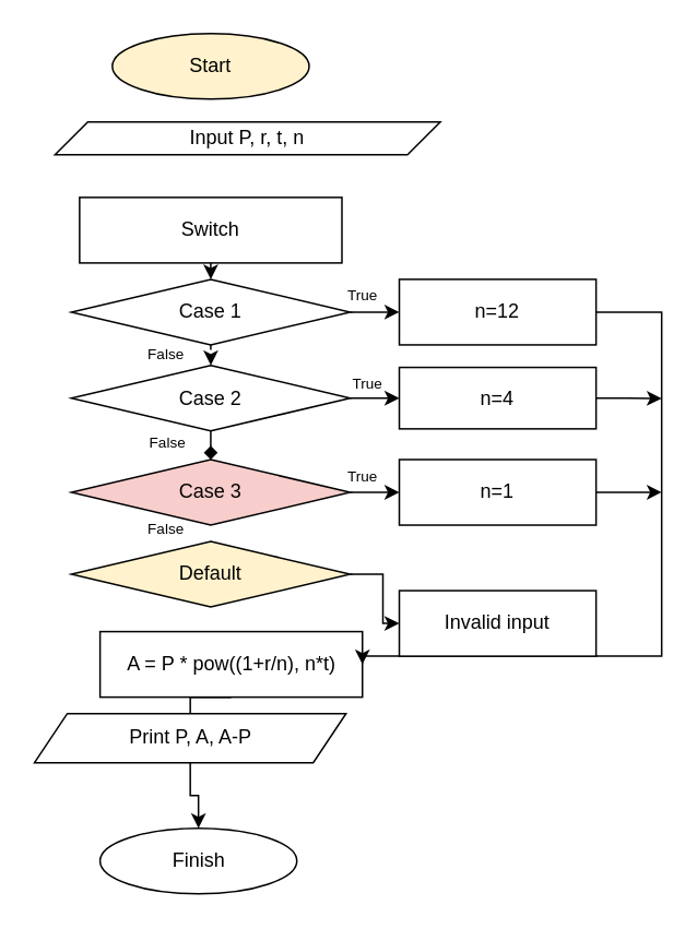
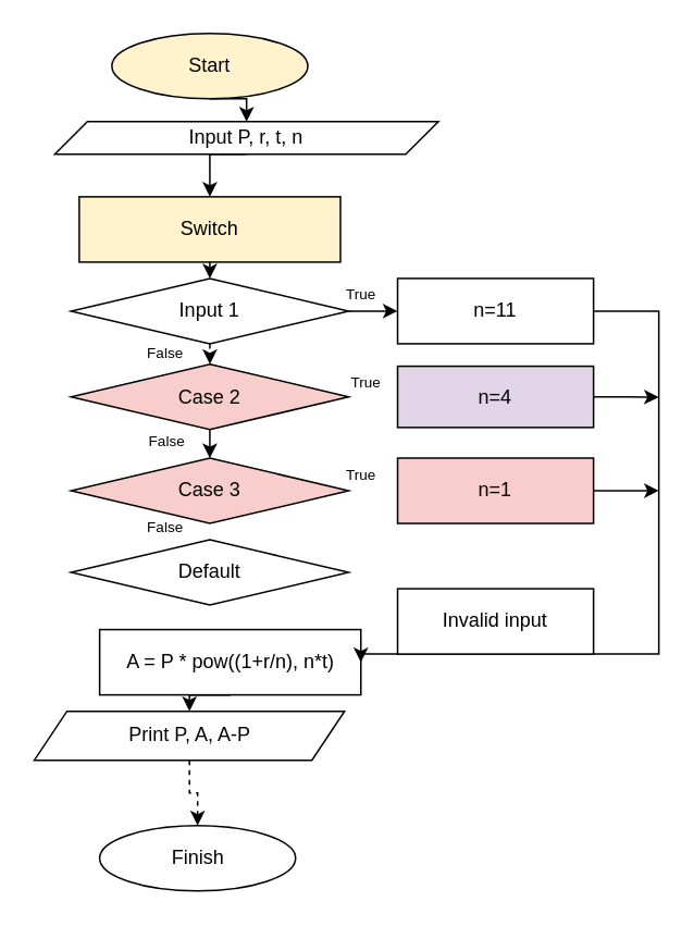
+ <mxCell id="2" style="edgeStyle=orthogonalEdgeStyle;rounded=0;orthogonalLoop=1;jettySize=auto;html=1;exitX=0.5;exitY=1;exitDx=0;exitDy=0;entryX=0.5;entryY=0;entryDx=0;entryDy=0;" parent="1" source="3" target="5" edge="1"><mxGeometry relative="1" as="geometry" /></mxCell>
+ <mxCell id="4" style="edgeStyle=orthogonalEdgeStyle;rounded=0;orthogonalLoop=1;jettySize=auto;html=1;exitX=0.5;exitY=1;exitDx=0;exitDy=0;entryX=0.5;entryY=0;entryDx=0;entryDy=0;" parent="1" source="5" target="30" edge="1"><mxGeometry relative="1" as="geometry" /></mxCell>
- <mxCell id="30" value="Switch" style="rounded=0;whiteSpace=wrap;html=1;" parent="1" vertex="1"><mxGeometry x="48" y="120" width="160" height="40" as="geometry" /></mxCell>
+ <mxCell id="30" value="Switch" style="rounded=0;whiteSpace=wrap;html=1;fillColor=#fff2cc;" parent="1" vertex="1"><mxGeometry x="48" y="120" width="160" height="40" as="geometry" /></mxCell>
- <mxCell id="11" value="Case 1" style="rhombus;whiteSpace=wrap;html=1;" parent="1" vertex="1"><mxGeometry x="43" y="170" width="170" height="40" as="geometry" /></mxCell>
+ <mxCell id="11" value="Input 1" style="rhombus;whiteSpace=wrap;html=1;" parent="1" vertex="1"><mxGeometry x="43" y="170" width="170" height="40" as="geometry" /></mxCell>
- <mxCell id="13" value="n=12" style="rounded=0;whiteSpace=wrap;html=1;" parent="1" vertex="1"><mxGeometry x="243" y="170" width="120" height="40" as="geometry" /></mxCell>
+ <mxCell id="13" value="n=11" style="rounded=0;whiteSpace=wrap;html=1;" parent="1" vertex="1"><mxGeometry x="243" y="170" width="120" height="40" as="geometry" /></mxCell>
- <mxCell id="21" value="Case 2" style="rhombus;whiteSpace=wrap;html=1;" parent="1" vertex="1"><mxGeometry x="43" y="222.5" width="170" height="40" as="geometry" /></mxCell>
+ <mxCell id="21" value="Case 2" style="rhombus;whiteSpace=wrap;html=1;fillColor=#f8cecc;" parent="1" vertex="1"><mxGeometry x="43" y="222.5" width="170" height="40" as="geometry" /></mxCell>
- <mxCell id="20" style="edgeStyle=orthogonalEdgeStyle;rounded=0;orthogonalLoop=1;jettySize=auto;html=1;exitX=1;exitY=0.5;exitDx=0;exitDy=0;entryX=0;entryY=0.5;entryDx=0;entryDy=0;" parent="1" source="21" target="15" edge="1"><mxGeometry relative="1" as="geometry" /></mxCell>
- <mxCell id="15" value="n=4" style="rounded=0;whiteSpace=wrap;html=1;" parent="1" vertex="1"><mxGeometry x="243" y="223.75" width="120" height="37.5" as="geometry" /></mxCell>
+ <mxCell id="15" value="n=4" style="rounded=0;whiteSpace=wrap;html=1;fillColor=#e1d5e7;" parent="1" vertex="1"><mxGeometry x="243" y="223.75" width="120" height="37.5" as="geometry" /></mxCell>
- <mxCell id="19" style="edgeStyle=orthogonalEdgeStyle;rounded=0;orthogonalLoop=1;jettySize=auto;html=1;exitX=0.5;exitY=1;exitDx=0;exitDy=0;entryX=0.5;entryY=0;entryDx=0;entryDy=0;endArrow=diamond;" parent="1" source="21" target="25" edge="1"><mxGeometry relative="1" as="geometry" /></mxCell>
+ <mxCell id="19" style="edgeStyle=orthogonalEdgeStyle;rounded=0;orthogonalLoop=1;jettySize=auto;html=1;exitX=0.5;exitY=1;exitDx=0;exitDy=0;entryX=0.5;entryY=0;entryDx=0;entryDy=0;" parent="1" source="21" target="25" edge="1"><mxGeometry relative="1" as="geometry" /></mxCell>
- <mxCell id="24" style="edgeStyle=orthogonalEdgeStyle;rounded=0;orthogonalLoop=1;jettySize=auto;html=1;exitX=1;exitY=0.5;exitDx=0;exitDy=0;entryX=0;entryY=0.5;entryDx=0;entryDy=0;" parent="1" source="25" target="17" edge="1"><mxGeometry relative="1" as="geometry" /></mxCell>
- <mxCell id="17" value="n=1" style="rounded=0;whiteSpace=wrap;html=1;" parent="1" vertex="1"><mxGeometry x="243" y="280" width="120" height="40" as="geometry" /></mxCell>
+ <mxCell id="17" value="n=1" style="rounded=0;whiteSpace=wrap;html=1;fillColor=#f8cecc;" parent="1" vertex="1"><mxGeometry x="243" y="280" width="120" height="40" as="geometry" /></mxCell>
- <mxCell id="23" value="Default" style="rhombus;whiteSpace=wrap;html=1;fillColor=#fff2cc;" parent="1" vertex="1"><mxGeometry x="43" y="330" width="170" height="40" as="geometry" /></mxCell>
+ <mxCell id="23" value="Default" style="rhombus;whiteSpace=wrap;html=1;" parent="1" vertex="1"><mxGeometry x="43" y="330" width="170" height="40" as="geometry" /></mxCell>
- <mxCell id="22" style="edgeStyle=orthogonalEdgeStyle;rounded=0;orthogonalLoop=1;jettySize=auto;html=1;exitX=1;exitY=0.5;exitDx=0;exitDy=0;entryX=0;entryY=0.5;entryDx=0;entryDy=0;" parent="1" source="23" target="18" edge="1"><mxGeometry relative="1" as="geometry" /></mxCell>
- <mxCell id="6" style="edgeStyle=orthogonalEdgeStyle;rounded=0;orthogonalLoop=1;jettySize=auto;html=1;exitX=0.5;exitY=1;exitDx=0;exitDy=0;entryX=0.5;entryY=0;entryDx=0;entryDy=0;endArrow=none;" parent="1" source="7" target="28" edge="1"><mxGeometry relative="1" as="geometry" /></mxCell>
+ <mxCell id="6" style="edgeStyle=orthogonalEdgeStyle;rounded=0;orthogonalLoop=1;jettySize=auto;html=1;exitX=0.5;exitY=1;exitDx=0;exitDy=0;entryX=0.5;entryY=0;entryDx=0;entryDy=0;" parent="1" source="7" target="28" edge="1"><mxGeometry relative="1" as="geometry" /></mxCell>
- <mxCell id="27" style="edgeStyle=orthogonalEdgeStyle;rounded=0;orthogonalLoop=1;jettySize=auto;html=1;exitX=0.5;exitY=1;exitDx=0;exitDy=0;entryX=0.5;entryY=0;entryDx=0;entryDy=0;" parent="1" source="28" target="26" edge="1"><mxGeometry relative="1" as="geometry" /></mxCell>
+ <mxCell id="27" style="edgeStyle=orthogonalEdgeStyle;rounded=0;orthogonalLoop=1;jettySize=auto;html=1;exitX=0.5;exitY=1;exitDx=0;exitDy=0;entryX=0.5;entryY=0;entryDx=0;entryDy=0;dashed=1;" parent="1" source="28" target="26" edge="1"><mxGeometry relative="1" as="geometry" /></mxCell>
